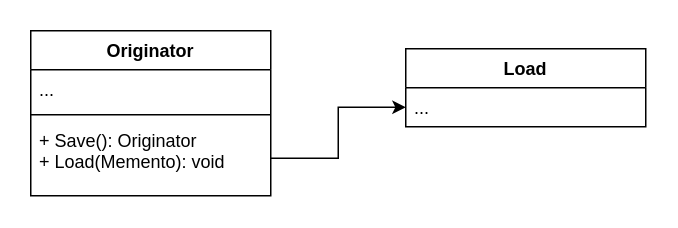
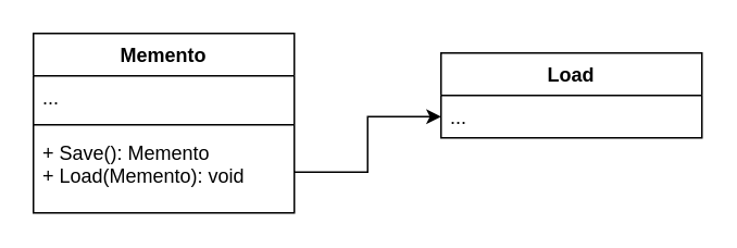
- <mxCell id="2" value="Originator" style="swimlane;fontStyle=1;align=center;verticalAlign=top;childLayout=stackLayout;horizontal=1;startSize=26;horizontalStack=0;resizeParent=1;resizeParentMax=0;resizeLast=0;collapsible=1;marginBottom=0;" vertex="1" parent="1"><mxGeometry x="20" y="20" width="160" height="110" as="geometry" /></mxCell>
+ <mxCell id="2" value="Memento" style="swimlane;fontStyle=1;align=center;verticalAlign=top;childLayout=stackLayout;horizontal=1;startSize=26;horizontalStack=0;resizeParent=1;resizeParentMax=0;resizeLast=0;collapsible=1;marginBottom=0;" vertex="1" parent="1"><mxGeometry x="20" y="20" width="160" height="110" as="geometry" /></mxCell>
- <mxCell id="5" value="+ Save(): Originator&#10;+ Load(Memento): void" style="text;strokeColor=none;fillColor=none;align=left;verticalAlign=top;spacingLeft=4;spacingRight=4;overflow=hidden;rotatable=0;points=[[0,0.5],[1,0.5]];portConstraint=eastwest;" vertex="1" parent="2"><mxGeometry y="60" width="160" height="50" as="geometry" /></mxCell>
+ <mxCell id="5" value="+ Save(): Memento&#10;+ Load(Memento): void" style="text;strokeColor=none;fillColor=none;align=left;verticalAlign=top;spacingLeft=4;spacingRight=4;overflow=hidden;rotatable=0;points=[[0,0.5],[1,0.5]];portConstraint=eastwest;" vertex="1" parent="2"><mxGeometry y="60" width="160" height="50" as="geometry" /></mxCell>
